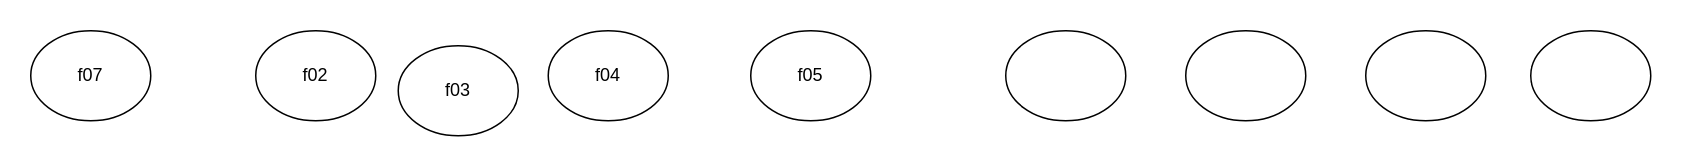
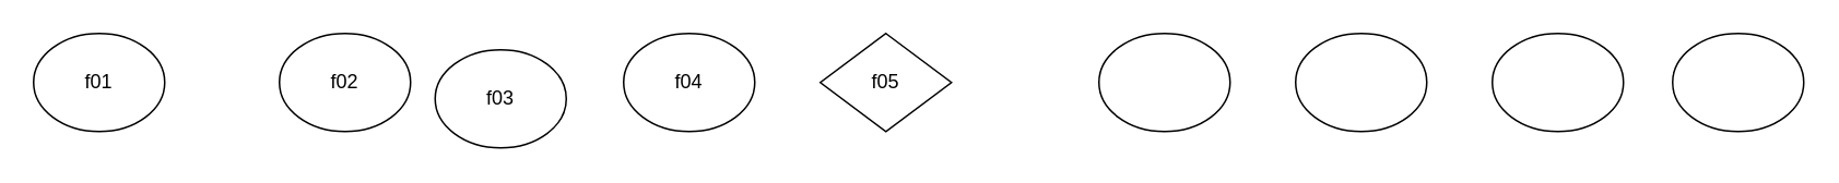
- <mxCell id="3" value="f07" style="ellipse;whiteSpace=wrap;html=1;" vertex="1" parent="1"><mxGeometry x="20" y="20" width="80" height="60" as="geometry" /></mxCell>
+ <mxCell id="3" value="f01" style="ellipse;whiteSpace=wrap;html=1;" vertex="1" parent="1"><mxGeometry x="20" y="20" width="80" height="60" as="geometry" /></mxCell>
- <mxCell id="2" value="&lt;span lang=&quot;EN-US&quot;&gt;f04&lt;/span&gt;" style="ellipse;whiteSpace=wrap;html=1;" vertex="1" parent="1"><mxGeometry x="365" y="20" width="80" height="60" as="geometry" /></mxCell>
+ <mxCell id="2" value="&lt;span lang=&quot;EN-US&quot;&gt;f04&lt;/span&gt;" style="ellipse;whiteSpace=wrap;html=1;" vertex="1" parent="1"><mxGeometry x="380" y="20" width="80" height="60" as="geometry" /></mxCell>
- <mxCell id="10" value="&lt;span lang=&quot;EN-US&quot;&gt;f05&lt;/span&gt;" style="ellipse;whiteSpace=wrap;html=1;" vertex="1" parent="1"><mxGeometry x="500" y="20" width="80" height="60" as="geometry" /></mxCell>
+ <mxCell id="10" value="&lt;span lang=&quot;EN-US&quot;&gt;f05&lt;/span&gt;" style="rhombus;whiteSpace=wrap;html=1;" vertex="1" parent="1"><mxGeometry x="500" y="20" width="80" height="60" as="geometry" /></mxCell>
